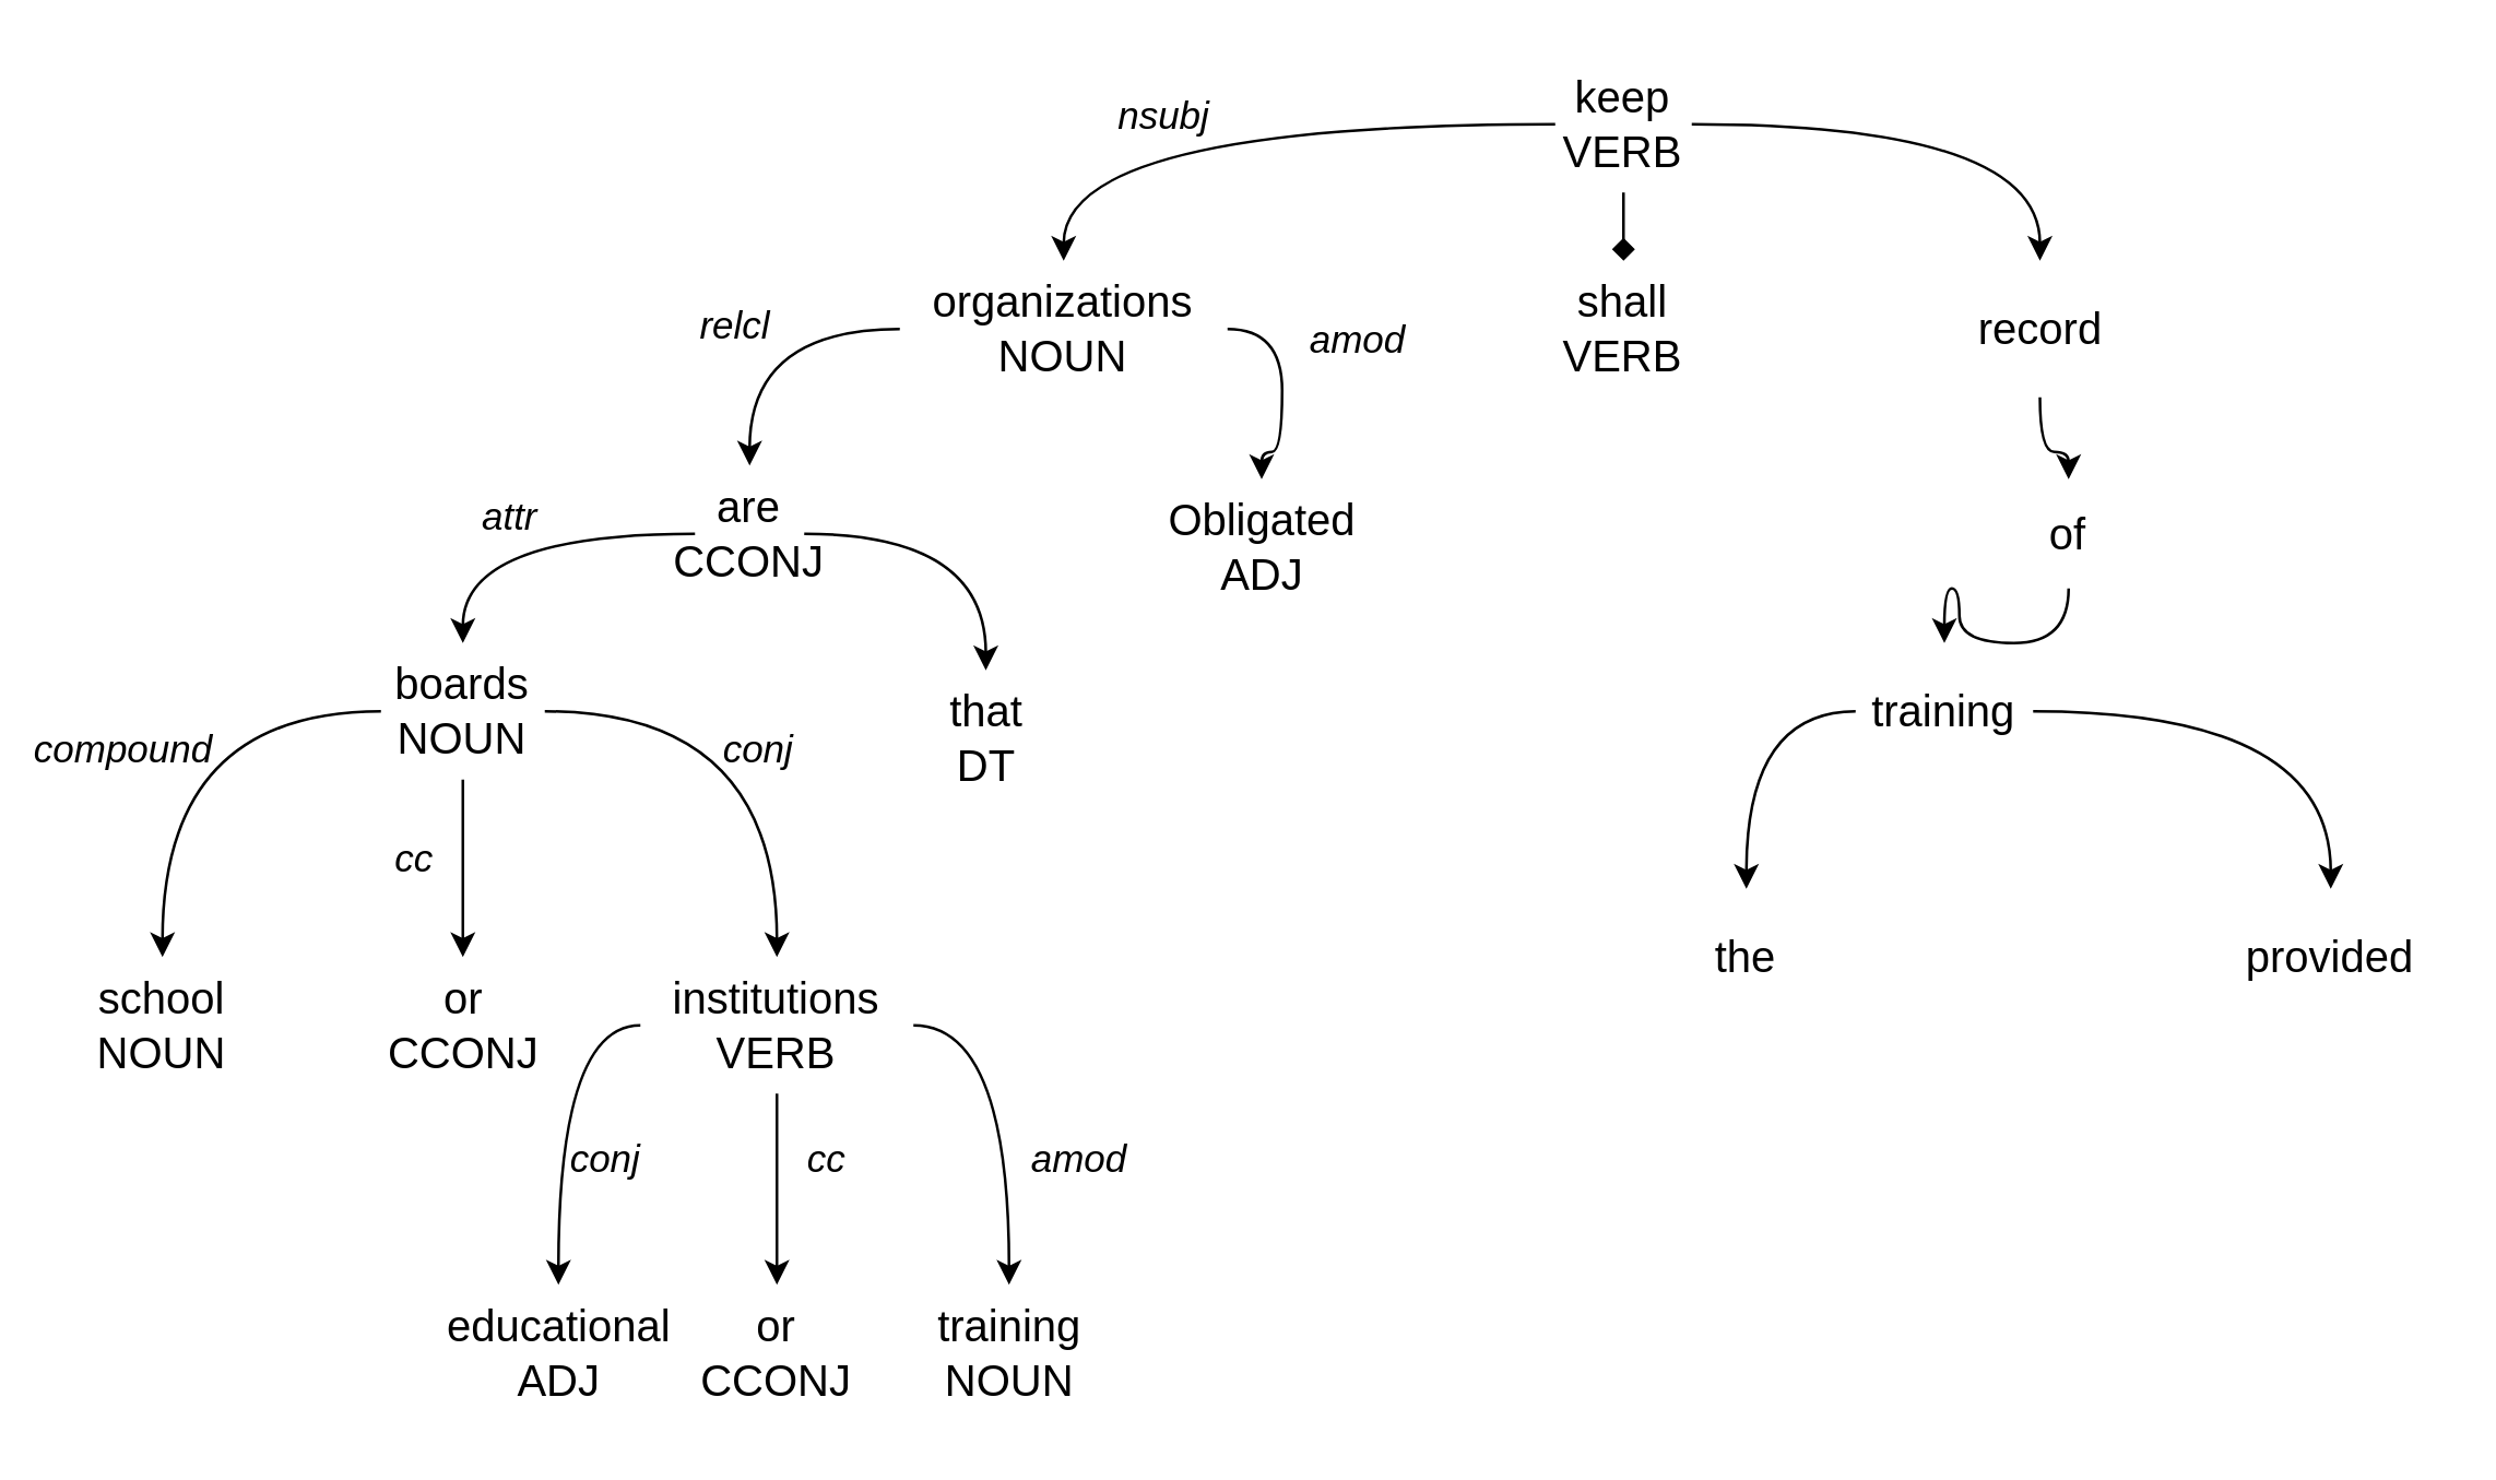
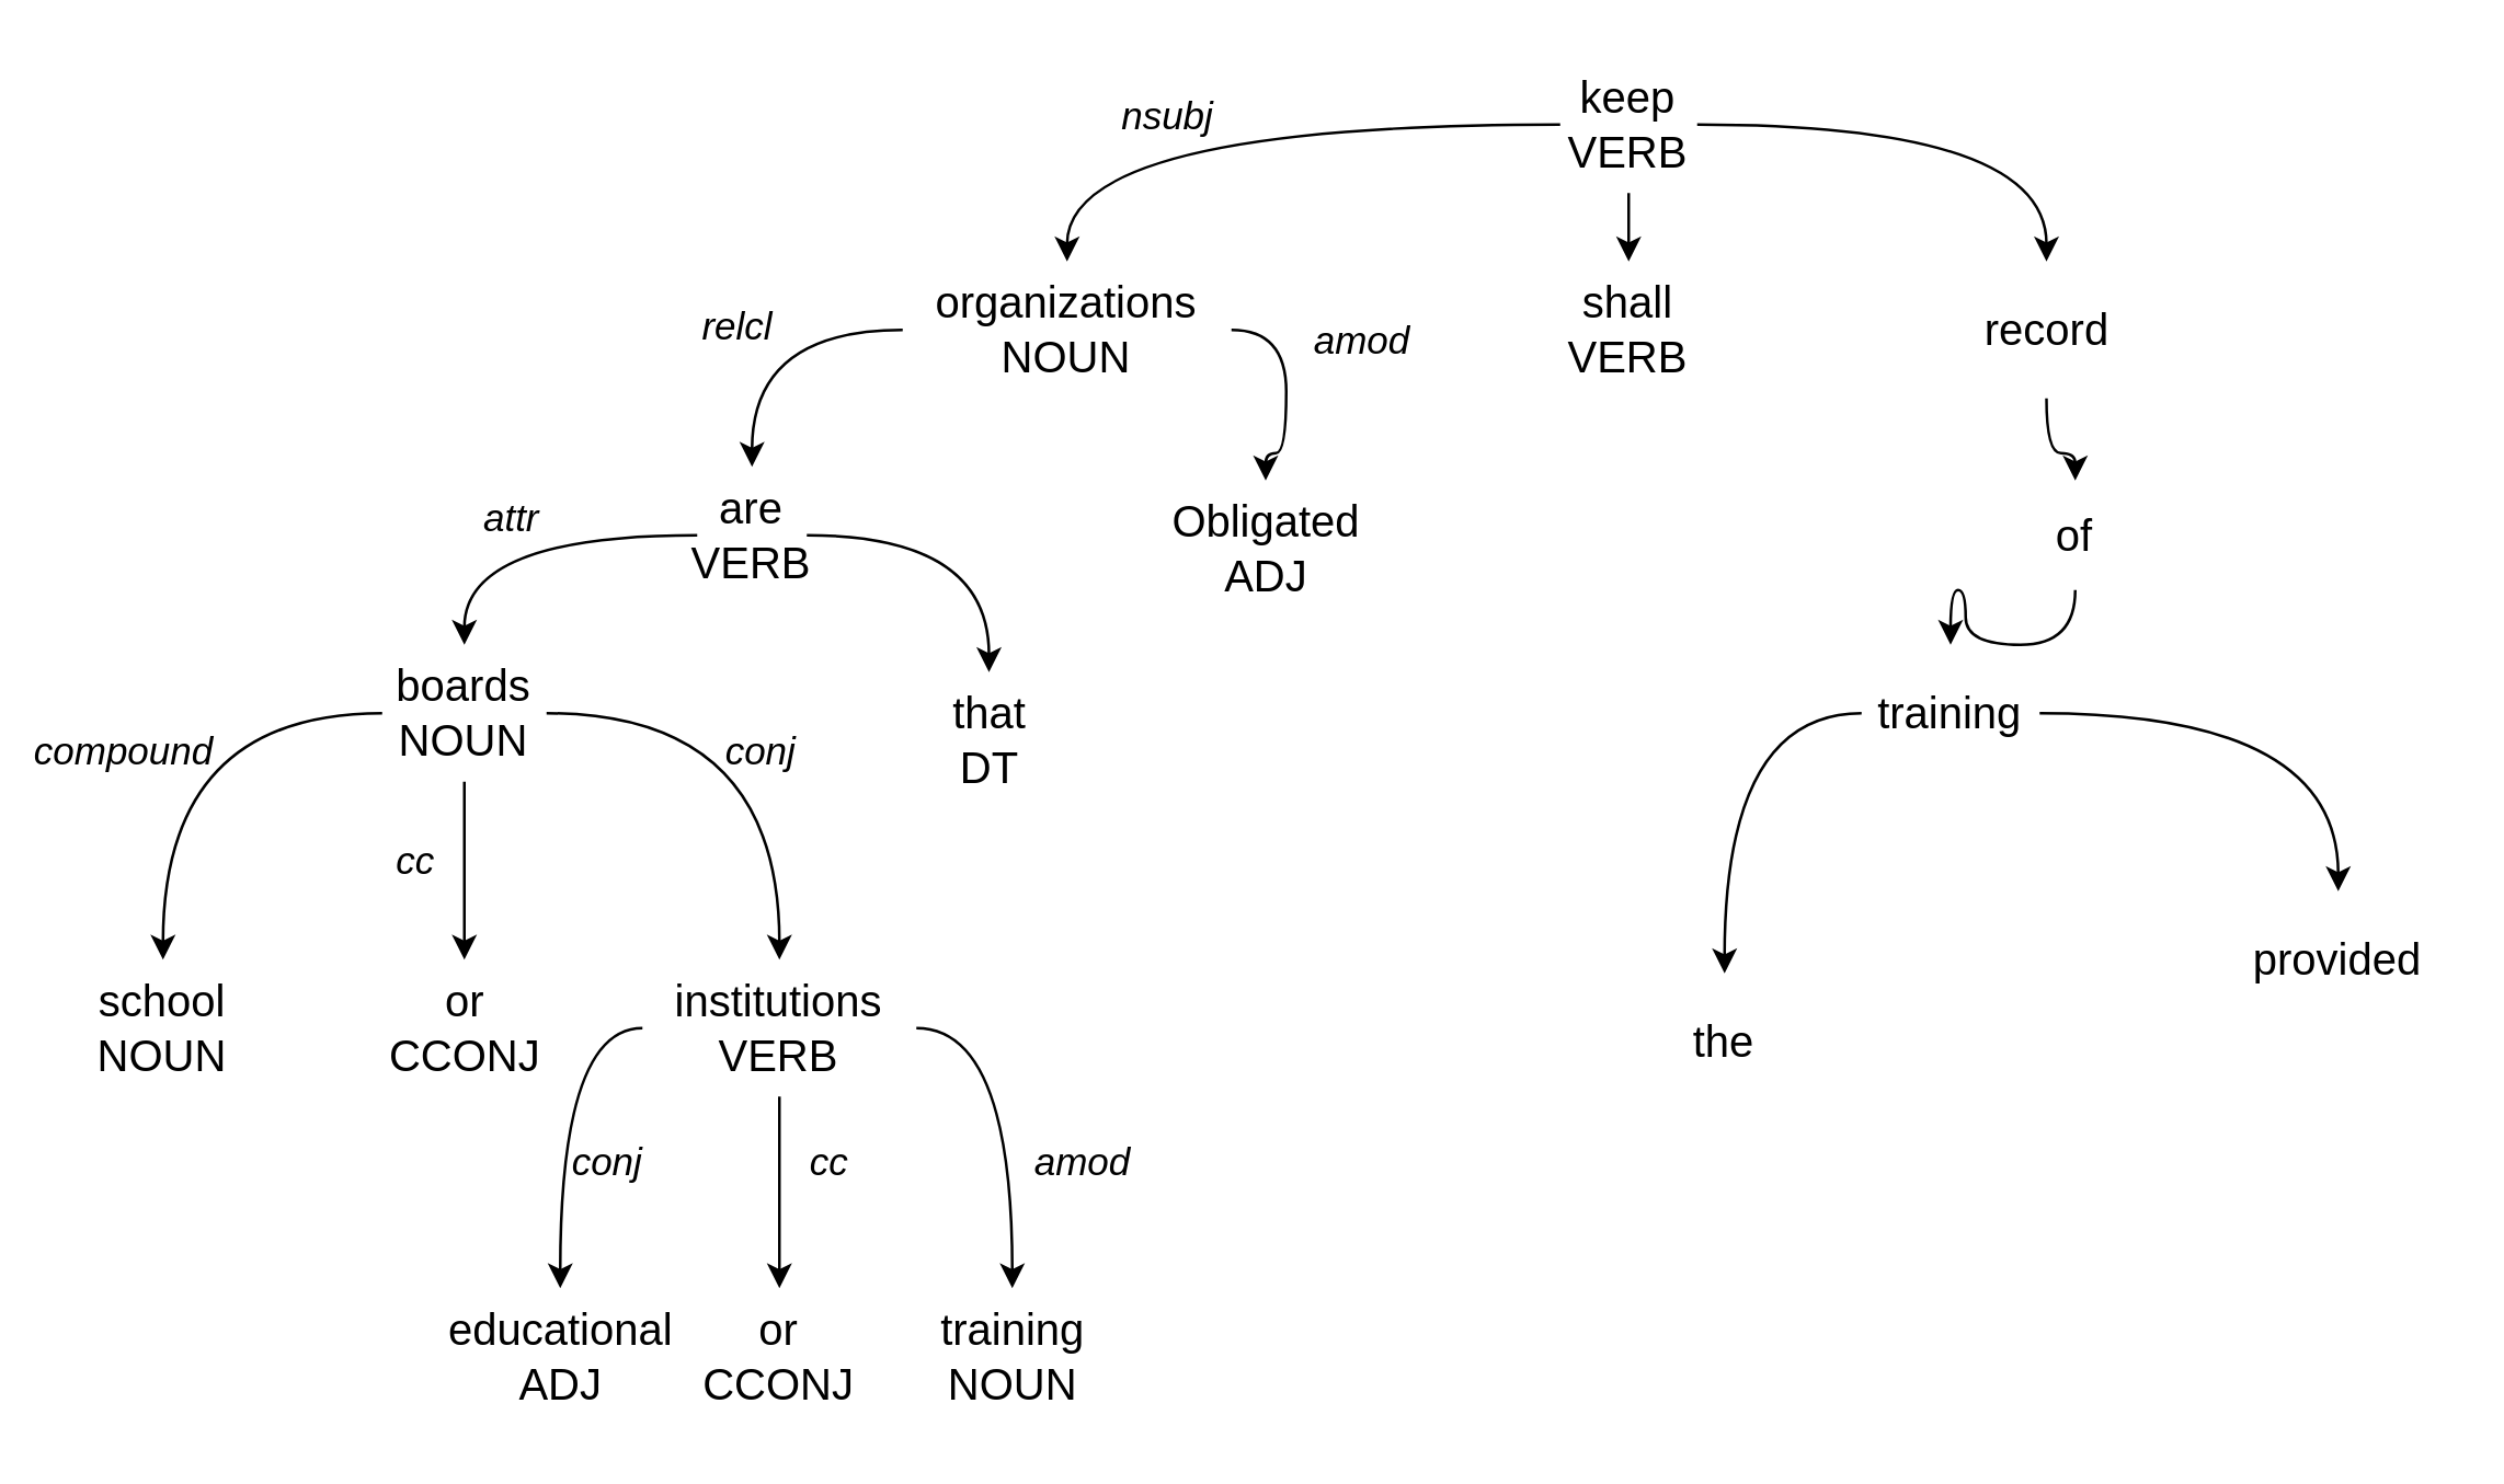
- <mxCell id="20" style="edgeStyle=orthogonalEdgeStyle;rounded=0;orthogonalLoop=1;jettySize=auto;html=1;exitX=0.5;exitY=1;exitDx=0;exitDy=0;fontSize=16;endArrow=diamond;" edge="1" parent="1" source="23" target="19"><mxGeometry relative="1" as="geometry" /></mxCell>
+ <mxCell id="20" style="edgeStyle=orthogonalEdgeStyle;rounded=0;orthogonalLoop=1;jettySize=auto;html=1;exitX=0.5;exitY=1;exitDx=0;exitDy=0;fontSize=16;" edge="1" parent="1" source="23" target="19"><mxGeometry relative="1" as="geometry" /></mxCell>
- <mxCell id="9" value="&lt;font style=&quot;font-size: 16px&quot;&gt;are&lt;br&gt;CCONJ&lt;br&gt;&lt;/font&gt;" style="text;html=1;strokeColor=none;fillColor=none;align=center;verticalAlign=middle;whiteSpace=wrap;rounded=0;fontSize=16;" parent="1" vertex="1"><mxGeometry x="254" y="170" width="40" height="50" as="geometry" /></mxCell>
+ <mxCell id="9" value="&lt;font style=&quot;font-size: 16px&quot;&gt;are&lt;br&gt;VERB&lt;br&gt;&lt;/font&gt;" style="text;html=1;strokeColor=none;fillColor=none;align=center;verticalAlign=middle;whiteSpace=wrap;rounded=0;fontSize=16;" parent="1" vertex="1"><mxGeometry x="254" y="170" width="40" height="50" as="geometry" /></mxCell>
- <mxCell id="31" value="&lt;font style=&quot;font-size: 16px;&quot;&gt;the&lt;br style=&quot;font-size: 16px;&quot;&gt;&lt;/font&gt;" style="text;html=1;strokeColor=none;fillColor=none;align=center;verticalAlign=middle;whiteSpace=wrap;rounded=0;fontSize=16;" parent="1" vertex="1"><mxGeometry x="619" y="325" width="40" height="50" as="geometry" /></mxCell>
+ <mxCell id="31" value="&lt;font style=&quot;font-size: 16px;&quot;&gt;the&lt;br style=&quot;font-size: 16px;&quot;&gt;&lt;/font&gt;" style="text;html=1;strokeColor=none;fillColor=none;align=center;verticalAlign=middle;whiteSpace=wrap;rounded=0;fontSize=16;" parent="1" vertex="1"><mxGeometry x="609" y="355" width="40" height="50" as="geometry" /></mxCell>
